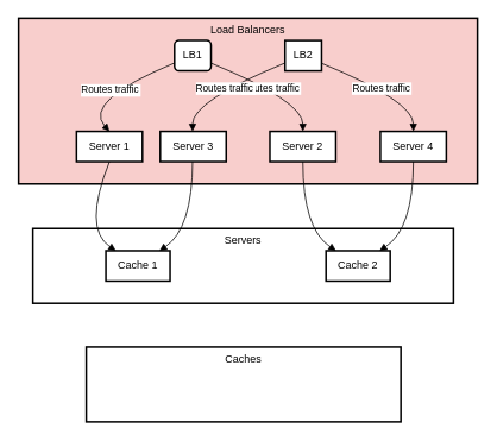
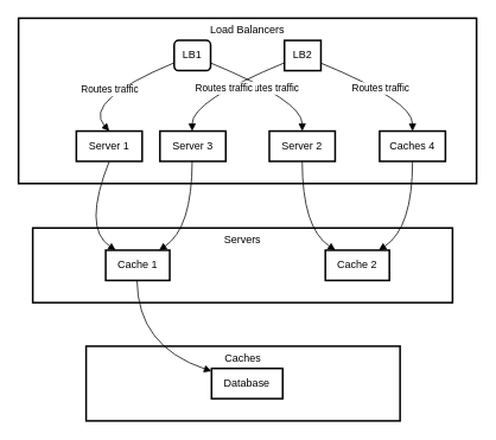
- <mxCell id="7" value="Load Balancers" style="whiteSpace=wrap;strokeWidth=2;verticalAlign=top;fillColor=#f8cecc;" vertex="1" parent="1"><mxGeometry width="515" height="186" as="geometry" x="20" y="20" /></mxCell>
+ <mxCell id="7" value="Load Balancers" style="whiteSpace=wrap;strokeWidth=2;verticalAlign=top;" vertex="1" parent="1"><mxGeometry width="515" height="186" as="geometry" x="20" y="20" /></mxCell>
- <mxCell id="13" value="Server 4" style="whiteSpace=wrap;strokeWidth=2;" vertex="1" parent="1"><mxGeometry x="426" y="147" width="74" height="34" as="geometry" /></mxCell>
+ <mxCell id="13" value="Caches 4" style="whiteSpace=wrap;strokeWidth=2;" vertex="1" parent="1"><mxGeometry x="426" y="147" width="74" height="34" as="geometry" /></mxCell>
+ <mxCell id="22" value="" style="curved=1;startArrow=none;endArrow=block;exitX=0.49;exitY=0.97;entryX=0;entryY=0.09;" edge="1" parent="1" source="5" target="3"><mxGeometry relative="1" as="geometry"><Array as="points"><mxPoint x="154" y="389" /></Array></mxGeometry></mxCell>
+ <mxCell id="3" value="Database" style="whiteSpace=wrap;strokeWidth=2;" vertex="1" parent="1"><mxGeometry x="237" y="414" width="80" height="34" as="geometry" /></mxCell>
